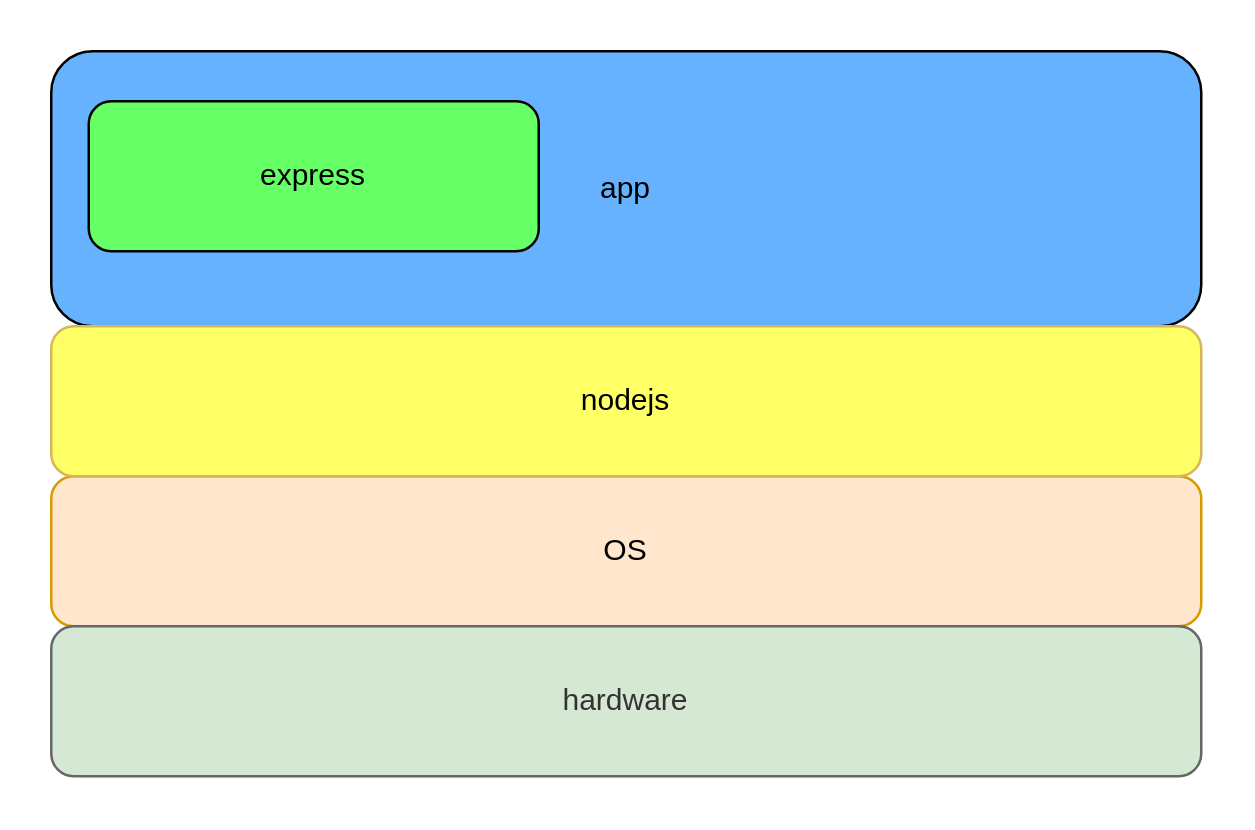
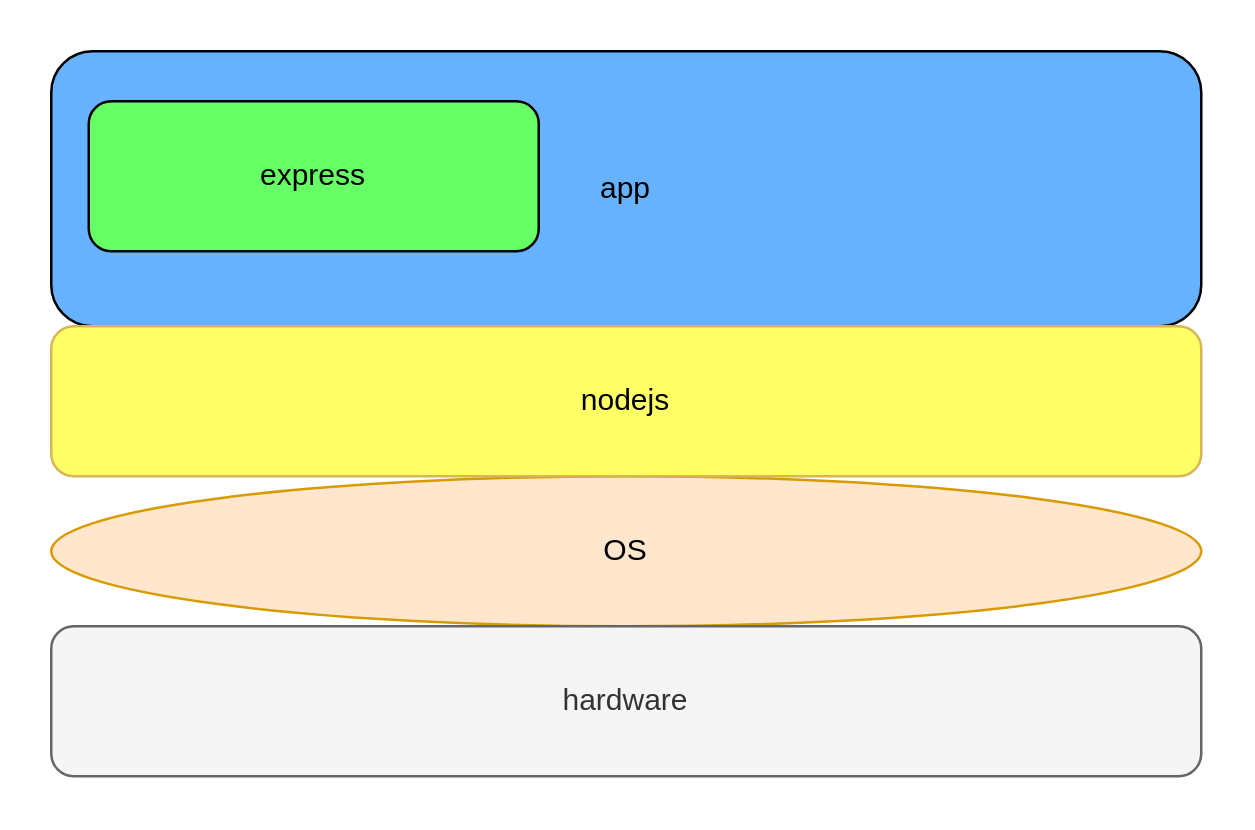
- <mxCell id="3" value="OS" style="rounded=1;whiteSpace=wrap;html=1;fillColor=#ffe6cc;strokeColor=#d79b00;" vertex="1" parent="1"><mxGeometry x="20" y="190" width="460" height="60" as="geometry" /></mxCell>
+ <mxCell id="3" value="OS" style="ellipse;whiteSpace=wrap;html=1;fillColor=#ffe6cc;strokeColor=#d79b00;" vertex="1" parent="1"><mxGeometry x="20" y="190" width="460" height="60" as="geometry" /></mxCell>
- <mxCell id="4" value="hardware" style="rounded=1;whiteSpace=wrap;html=1;fillColor=#d5e8d4;fontColor=#333333;strokeColor=#666666;" vertex="1" parent="1"><mxGeometry x="20" y="250" width="460" height="60" as="geometry" /></mxCell>
+ <mxCell id="4" value="hardware" style="rounded=1;whiteSpace=wrap;html=1;fillColor=#f5f5f5;fontColor=#333333;strokeColor=#666666;" vertex="1" parent="1"><mxGeometry x="20" y="250" width="460" height="60" as="geometry" /></mxCell>
